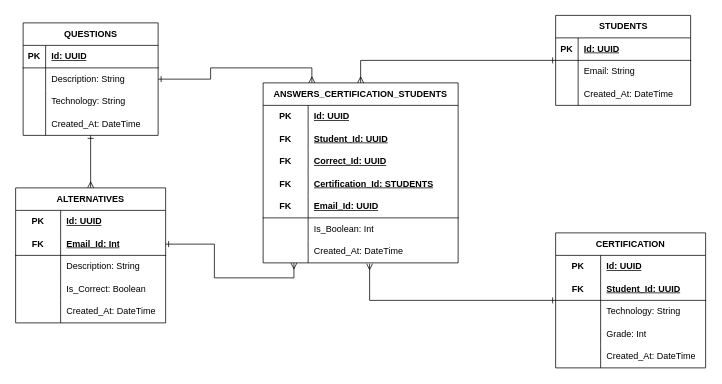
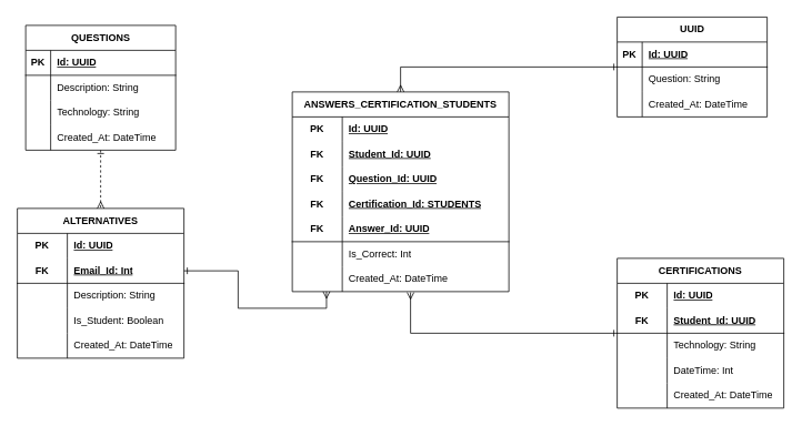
- <mxCell id="34" value="STUDENTS" style="shape=table;startSize=30;container=1;collapsible=1;childLayout=tableLayout;fixedRows=1;rowLines=0;fontStyle=1;align=center;resizeLast=1;html=1;" parent="1" vertex="1"><mxGeometry x="740" y="20" width="180" height="120" as="geometry" /></mxCell>
+ <mxCell id="34" value="UUID" style="shape=table;startSize=30;container=1;collapsible=1;childLayout=tableLayout;fixedRows=1;rowLines=0;fontStyle=1;align=center;resizeLast=1;html=1;" parent="1" vertex="1"><mxGeometry x="740" y="20" width="180" height="120" as="geometry" /></mxCell>
- <mxCell id="3" style="edgeStyle=orthogonalEdgeStyle;rounded=0;orthogonalLoop=1;jettySize=auto;html=1;entryX=0.25;entryY=0;entryDx=0;entryDy=0;startArrow=ERone;startFill=0;endArrow=ERmany;endFill=0;" edge="1" parent="1" source="4" target="60"><mxGeometry relative="1" as="geometry" /></mxCell>
- <mxCell id="40" value="Email: String" style="shape=partialRectangle;connectable=0;fillColor=none;top=0;left=0;bottom=0;right=0;align=left;spacingLeft=6;overflow=hidden;whiteSpace=wrap;html=1;" parent="38" vertex="1"><mxGeometry x="30" width="150" height="30" as="geometry"><mxRectangle width="150" height="30" as="alternateBounds" /></mxGeometry></mxCell>
+ <mxCell id="40" value="Question: String" style="shape=partialRectangle;connectable=0;fillColor=none;top=0;left=0;bottom=0;right=0;align=left;spacingLeft=6;overflow=hidden;whiteSpace=wrap;html=1;" parent="38" vertex="1"><mxGeometry x="30" width="150" height="30" as="geometry"><mxRectangle width="150" height="30" as="alternateBounds" /></mxGeometry></mxCell>
- <mxCell id="2" style="edgeStyle=orthogonalEdgeStyle;rounded=0;orthogonalLoop=1;jettySize=auto;html=1;endArrow=ERmany;endFill=0;startArrow=ERone;startFill=0;" edge="1" parent="1" source="4" target="17"><mxGeometry relative="1" as="geometry" /></mxCell>
+ <mxCell id="2" style="edgeStyle=orthogonalEdgeStyle;rounded=0;orthogonalLoop=1;jettySize=auto;html=1;endArrow=ERmany;endFill=0;startArrow=ERone;startFill=0;dashed=1;" edge="1" parent="1" source="4" target="17"><mxGeometry relative="1" as="geometry" /></mxCell>
- <mxCell id="69" value="Correct_Id: UUID" style="shape=partialRectangle;connectable=0;fillColor=none;top=0;left=0;bottom=0;right=0;align=left;spacingLeft=6;fontStyle=5;overflow=hidden;html=1;whiteSpace=wrap;" vertex="1" parent="67"><mxGeometry x="60" width="200" height="30" as="geometry"><mxRectangle width="200" height="30" as="alternateBounds" /></mxGeometry></mxCell>
+ <mxCell id="69" value="Question_Id: UUID" style="shape=partialRectangle;connectable=0;fillColor=none;top=0;left=0;bottom=0;right=0;align=left;spacingLeft=6;fontStyle=5;overflow=hidden;html=1;whiteSpace=wrap;" vertex="1" parent="67"><mxGeometry x="60" width="200" height="30" as="geometry"><mxRectangle width="200" height="30" as="alternateBounds" /></mxGeometry></mxCell>
- <mxCell id="75" value="Email_Id: UUID" style="shape=partialRectangle;connectable=0;fillColor=none;top=0;left=0;bottom=0;right=0;align=left;spacingLeft=6;fontStyle=5;overflow=hidden;html=1;whiteSpace=wrap;" parent="73" vertex="1"><mxGeometry x="60" width="200" height="30" as="geometry"><mxRectangle width="200" height="30" as="alternateBounds" /></mxGeometry></mxCell>
+ <mxCell id="75" value="Answer_Id: UUID" style="shape=partialRectangle;connectable=0;fillColor=none;top=0;left=0;bottom=0;right=0;align=left;spacingLeft=6;fontStyle=5;overflow=hidden;html=1;whiteSpace=wrap;" parent="73" vertex="1"><mxGeometry x="60" width="200" height="30" as="geometry"><mxRectangle width="200" height="30" as="alternateBounds" /></mxGeometry></mxCell>
- <mxCell id="78" value="Is_Boolean: Int" style="shape=partialRectangle;connectable=0;fillColor=none;top=0;left=0;bottom=0;right=0;align=left;spacingLeft=6;overflow=hidden;html=1;whiteSpace=wrap;" parent="76" vertex="1"><mxGeometry x="60" width="200" height="30" as="geometry"><mxRectangle width="200" height="30" as="alternateBounds" /></mxGeometry></mxCell>
+ <mxCell id="78" value="Is_Correct: Int" style="shape=partialRectangle;connectable=0;fillColor=none;top=0;left=0;bottom=0;right=0;align=left;spacingLeft=6;overflow=hidden;html=1;whiteSpace=wrap;" parent="76" vertex="1"><mxGeometry x="60" width="200" height="30" as="geometry"><mxRectangle width="200" height="30" as="alternateBounds" /></mxGeometry></mxCell>
- <mxCell id="44" value="CERTIFICATION" style="shape=table;startSize=30;container=1;collapsible=1;childLayout=tableLayout;fixedRows=1;rowLines=0;fontStyle=1;align=center;resizeLast=1;html=1;whiteSpace=wrap;" parent="1" vertex="1"><mxGeometry x="740" y="310" width="200" height="180" as="geometry" /></mxCell>
+ <mxCell id="44" value="CERTIFICATIONS" style="shape=table;startSize=30;container=1;collapsible=1;childLayout=tableLayout;fixedRows=1;rowLines=0;fontStyle=1;align=center;resizeLast=1;html=1;whiteSpace=wrap;" parent="1" vertex="1"><mxGeometry x="740" y="310" width="200" height="180" as="geometry" /></mxCell>
- <mxCell id="29" value="Is_Correct: Boolean" style="shape=partialRectangle;connectable=0;fillColor=none;top=0;left=0;bottom=0;right=0;align=left;spacingLeft=6;overflow=hidden;html=1;whiteSpace=wrap;" parent="27" vertex="1"><mxGeometry x="60" width="140" height="30" as="geometry"><mxRectangle width="140" height="30" as="alternateBounds" /></mxGeometry></mxCell>
+ <mxCell id="29" value="Is_Student: Boolean" style="shape=partialRectangle;connectable=0;fillColor=none;top=0;left=0;bottom=0;right=0;align=left;spacingLeft=6;overflow=hidden;html=1;whiteSpace=wrap;" parent="27" vertex="1"><mxGeometry x="60" width="140" height="30" as="geometry"><mxRectangle width="140" height="30" as="alternateBounds" /></mxGeometry></mxCell>
- <mxCell id="56" value="Grade: Int" style="shape=partialRectangle;connectable=0;fillColor=none;top=0;left=0;bottom=0;right=0;align=left;spacingLeft=6;overflow=hidden;html=1;whiteSpace=wrap;" parent="54" vertex="1"><mxGeometry x="60" width="140" height="30" as="geometry"><mxRectangle width="140" height="30" as="alternateBounds" /></mxGeometry></mxCell>
+ <mxCell id="56" value="DateTime: Int" style="shape=partialRectangle;connectable=0;fillColor=none;top=0;left=0;bottom=0;right=0;align=left;spacingLeft=6;overflow=hidden;html=1;whiteSpace=wrap;" parent="54" vertex="1"><mxGeometry x="60" width="140" height="30" as="geometry"><mxRectangle width="140" height="30" as="alternateBounds" /></mxGeometry></mxCell>
